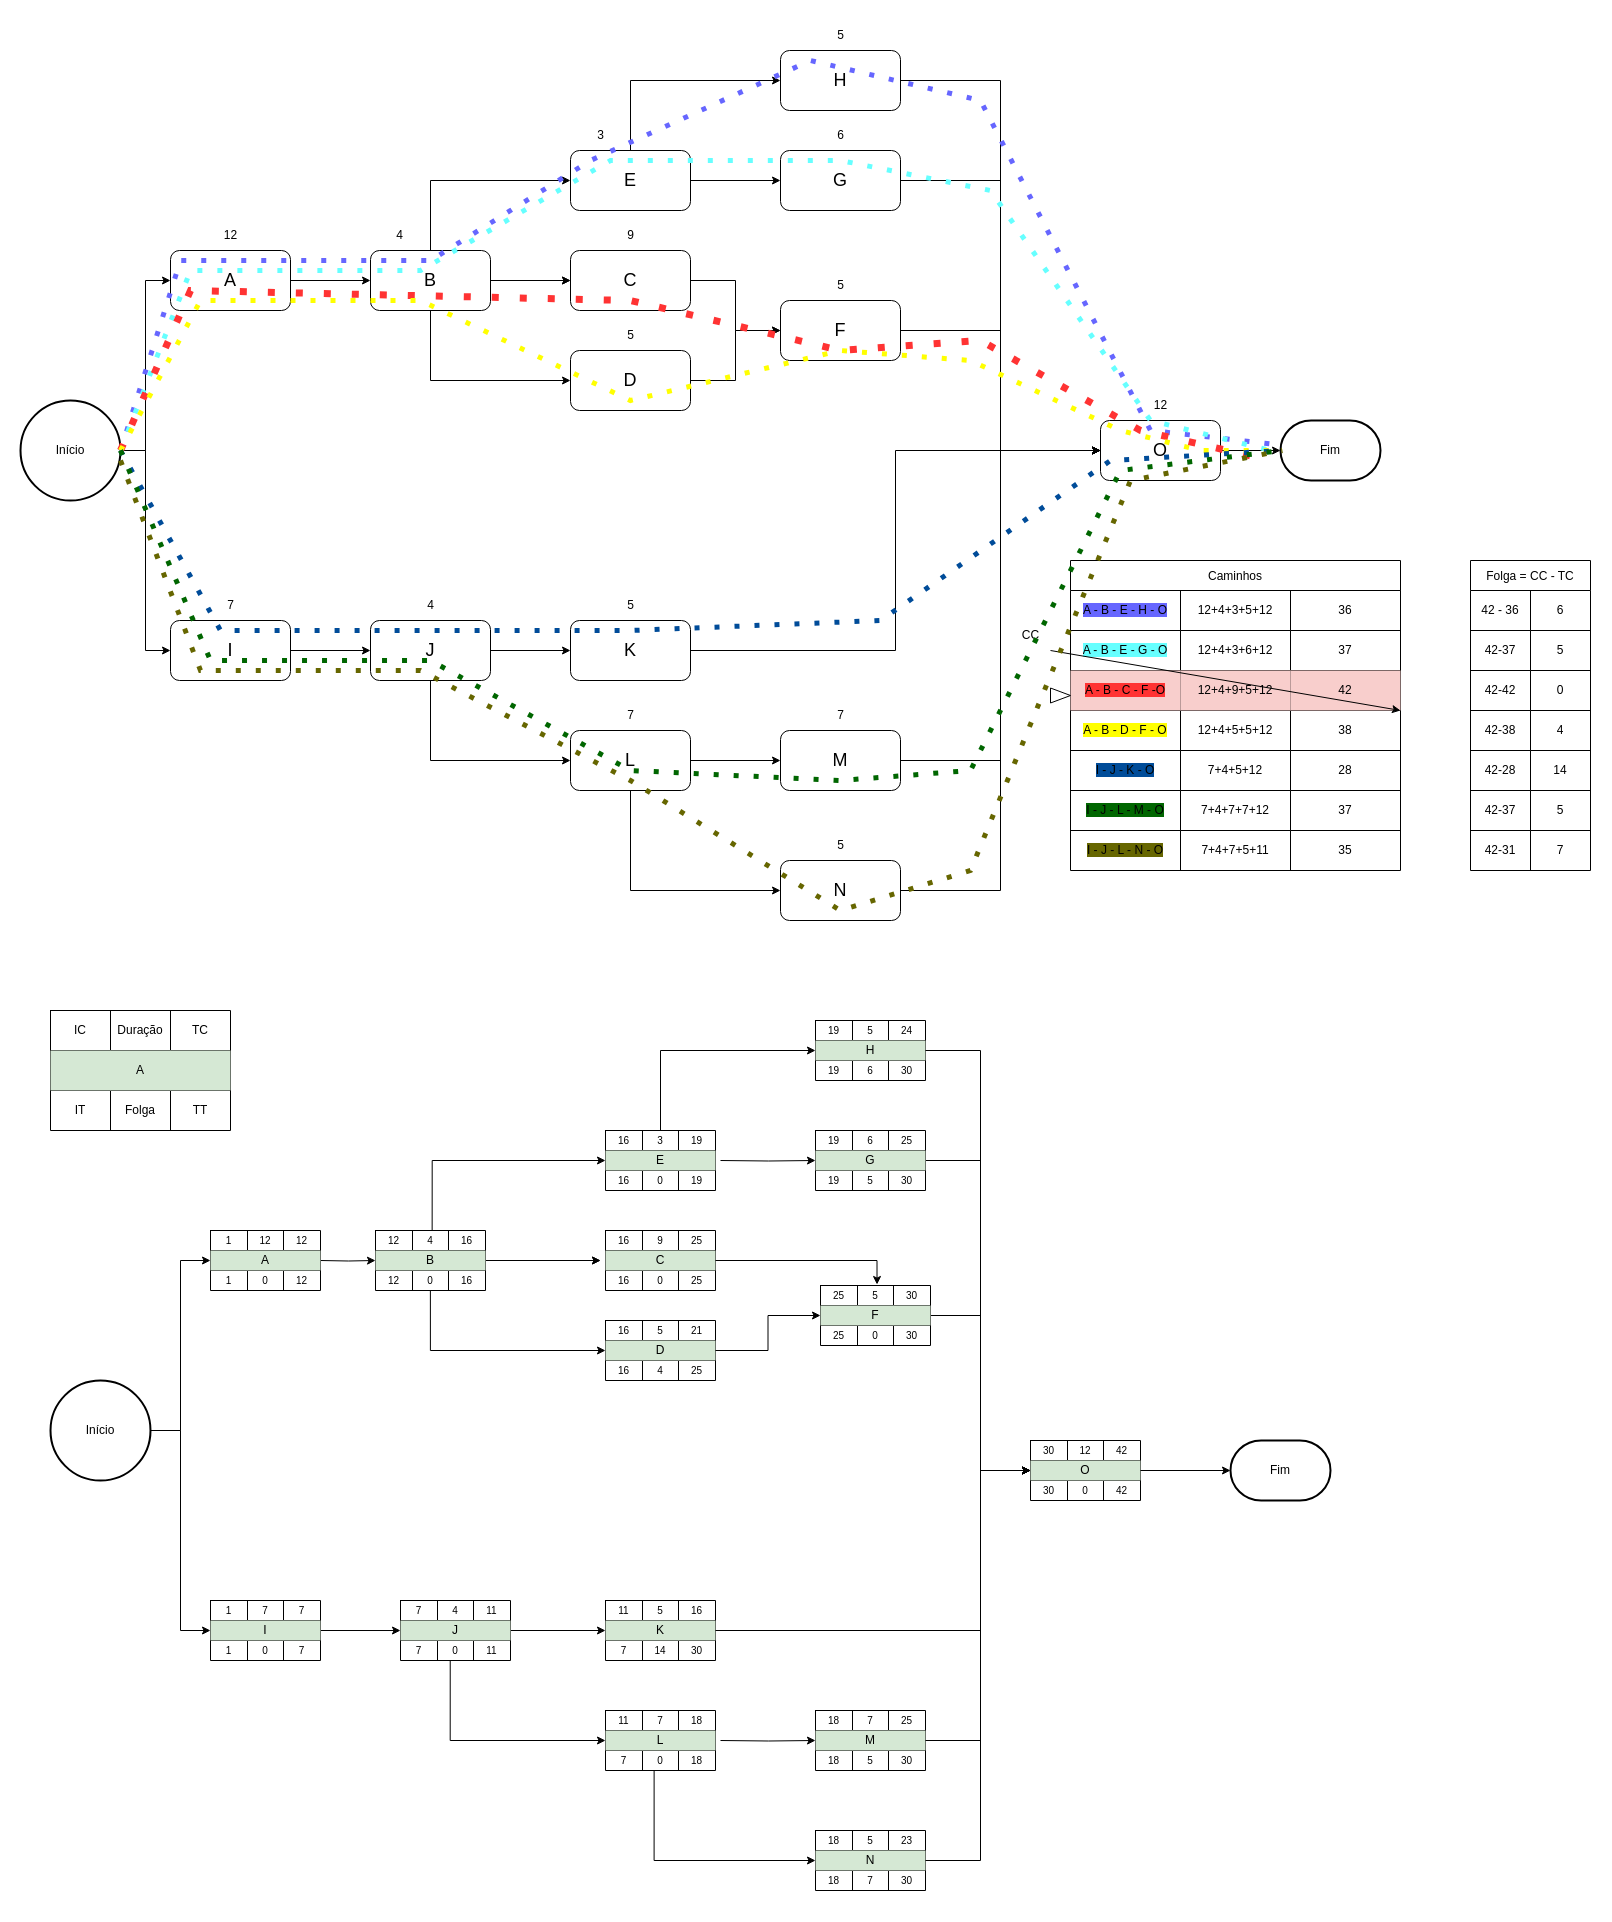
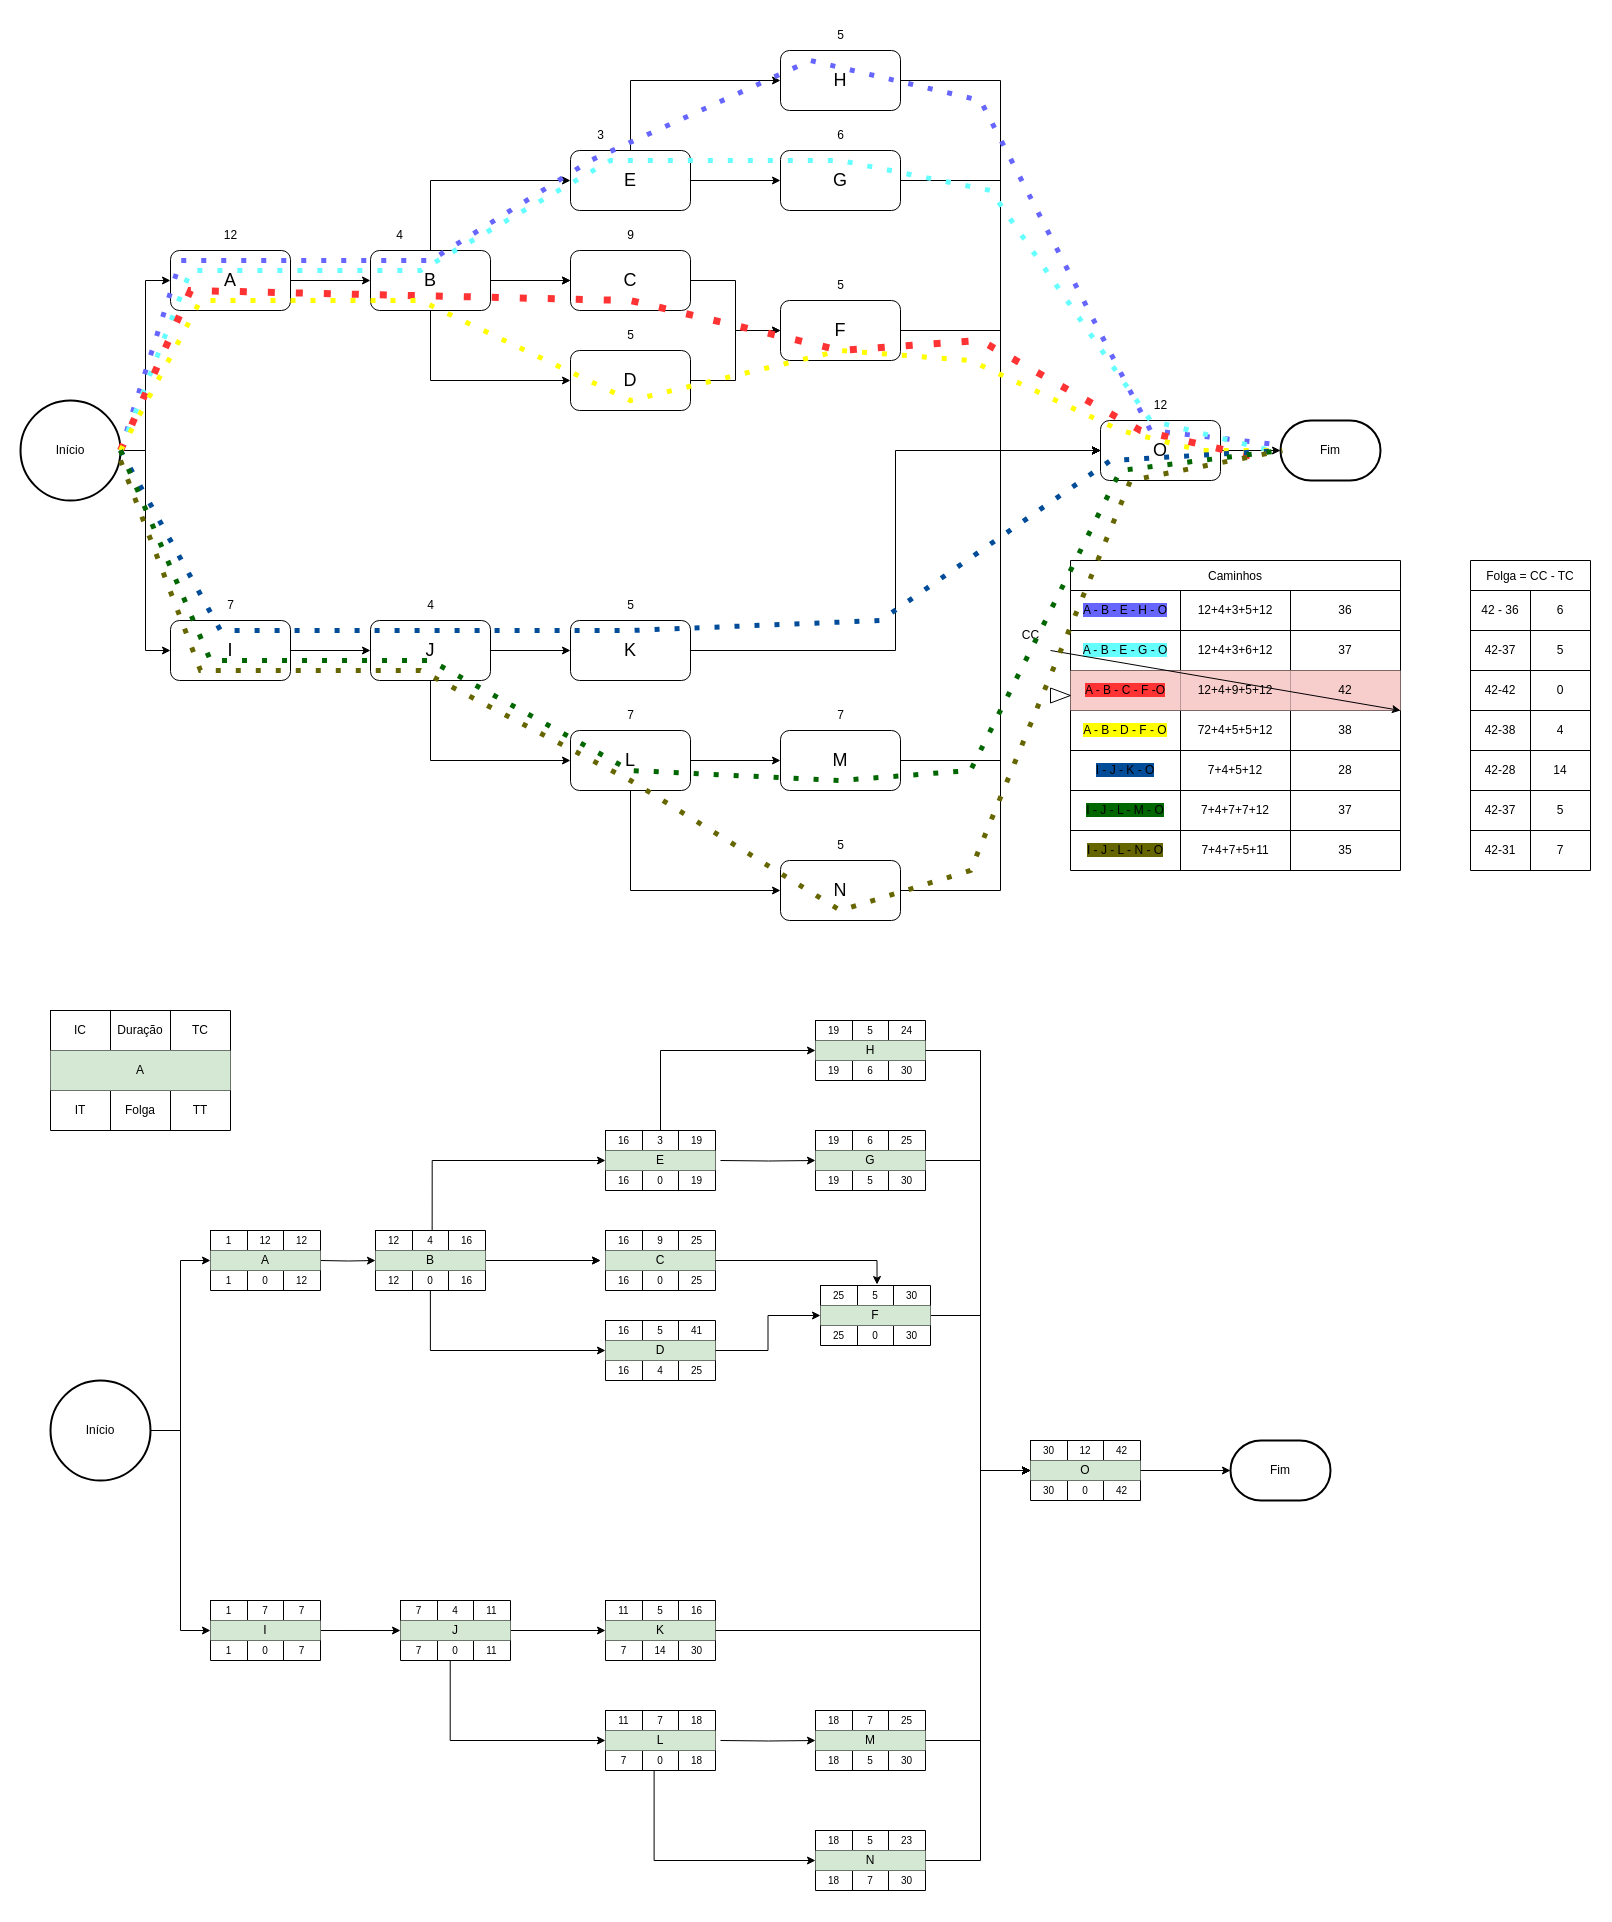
- <mxCell id="73" value="12+4+5+5+12" style="shape=partialRectangle;html=1;whiteSpace=wrap;connectable=0;strokeColor=inherit;overflow=hidden;fillColor=none;top=0;left=0;bottom=0;right=0;pointerEvents=1;" parent="71" vertex="1"><mxGeometry x="110" width="110" height="40" as="geometry"><mxRectangle width="110" height="40" as="alternateBounds" /></mxGeometry></mxCell>
+ <mxCell id="73" value="72+4+5+5+12" style="shape=partialRectangle;html=1;whiteSpace=wrap;connectable=0;strokeColor=inherit;overflow=hidden;fillColor=none;top=0;left=0;bottom=0;right=0;pointerEvents=1;" parent="71" vertex="1"><mxGeometry x="110" width="110" height="40" as="geometry"><mxRectangle width="110" height="40" as="alternateBounds" /></mxGeometry></mxCell>
- <mxCell id="207" value="&lt;font style=&quot;font-size: 10px;&quot;&gt;21&lt;/font&gt;" style="shape=partialRectangle;html=1;whiteSpace=wrap;connectable=0;strokeColor=inherit;overflow=hidden;fillColor=none;top=0;left=0;bottom=0;right=0;pointerEvents=1;" parent="204" vertex="1"><mxGeometry x="73" width="37" height="20" as="geometry"><mxRectangle width="37" height="20" as="alternateBounds" /></mxGeometry></mxCell>
+ <mxCell id="207" value="&lt;font style=&quot;font-size: 10px;&quot;&gt;41&lt;/font&gt;" style="shape=partialRectangle;html=1;whiteSpace=wrap;connectable=0;strokeColor=inherit;overflow=hidden;fillColor=none;top=0;left=0;bottom=0;right=0;pointerEvents=1;" parent="204" vertex="1"><mxGeometry x="73" width="37" height="20" as="geometry"><mxRectangle width="37" height="20" as="alternateBounds" /></mxGeometry></mxCell>
